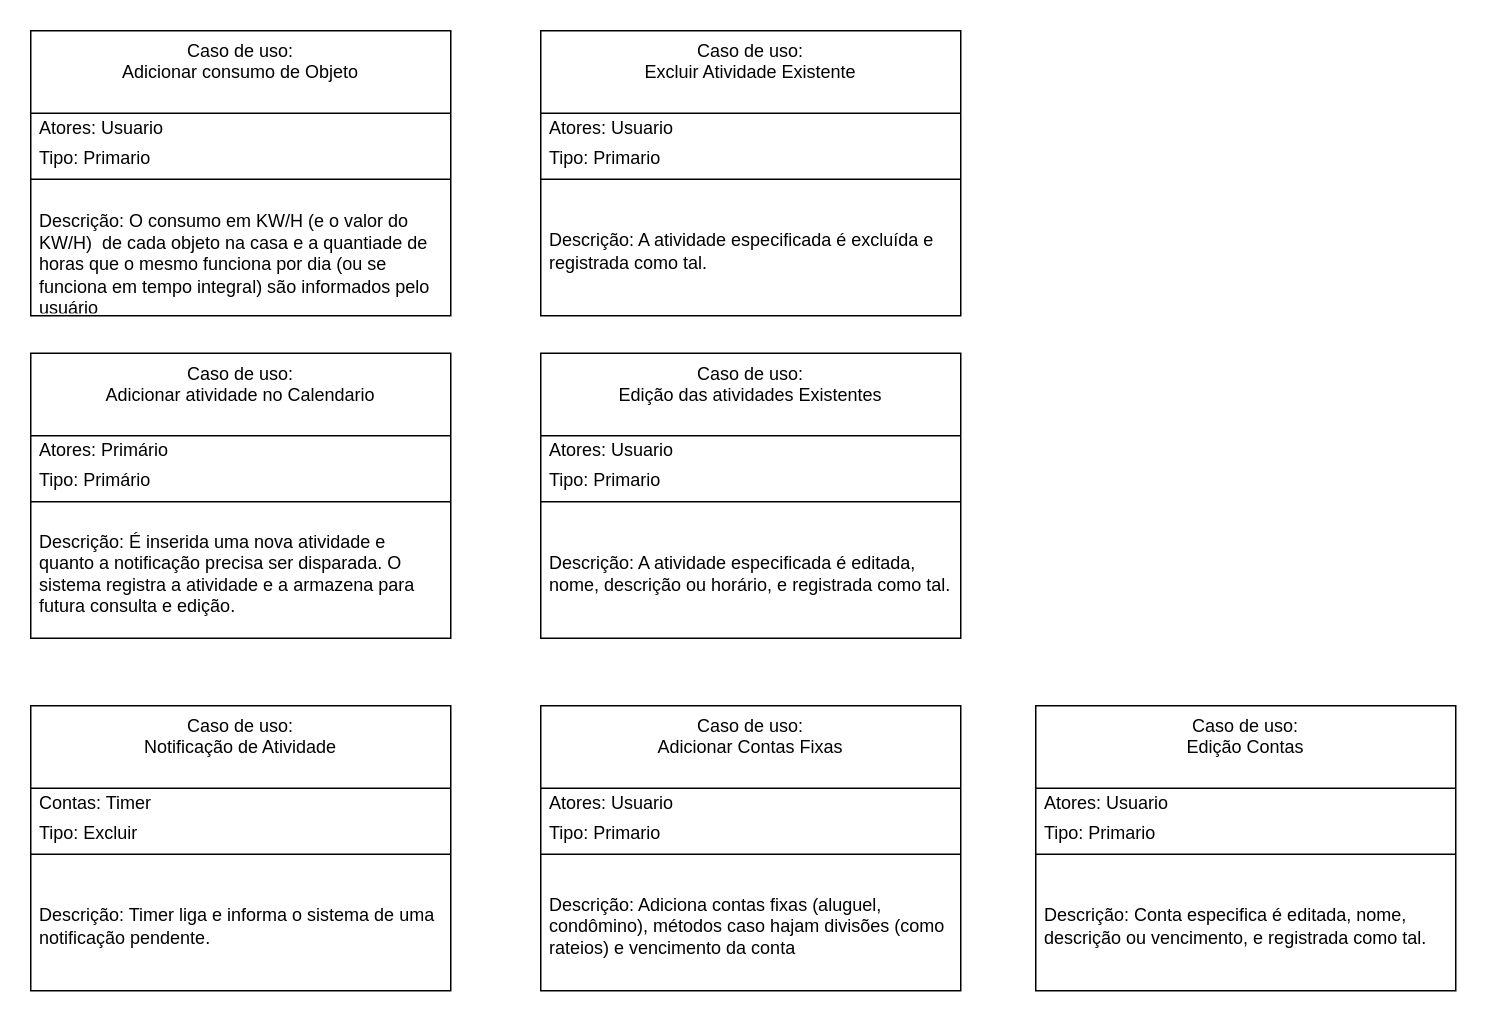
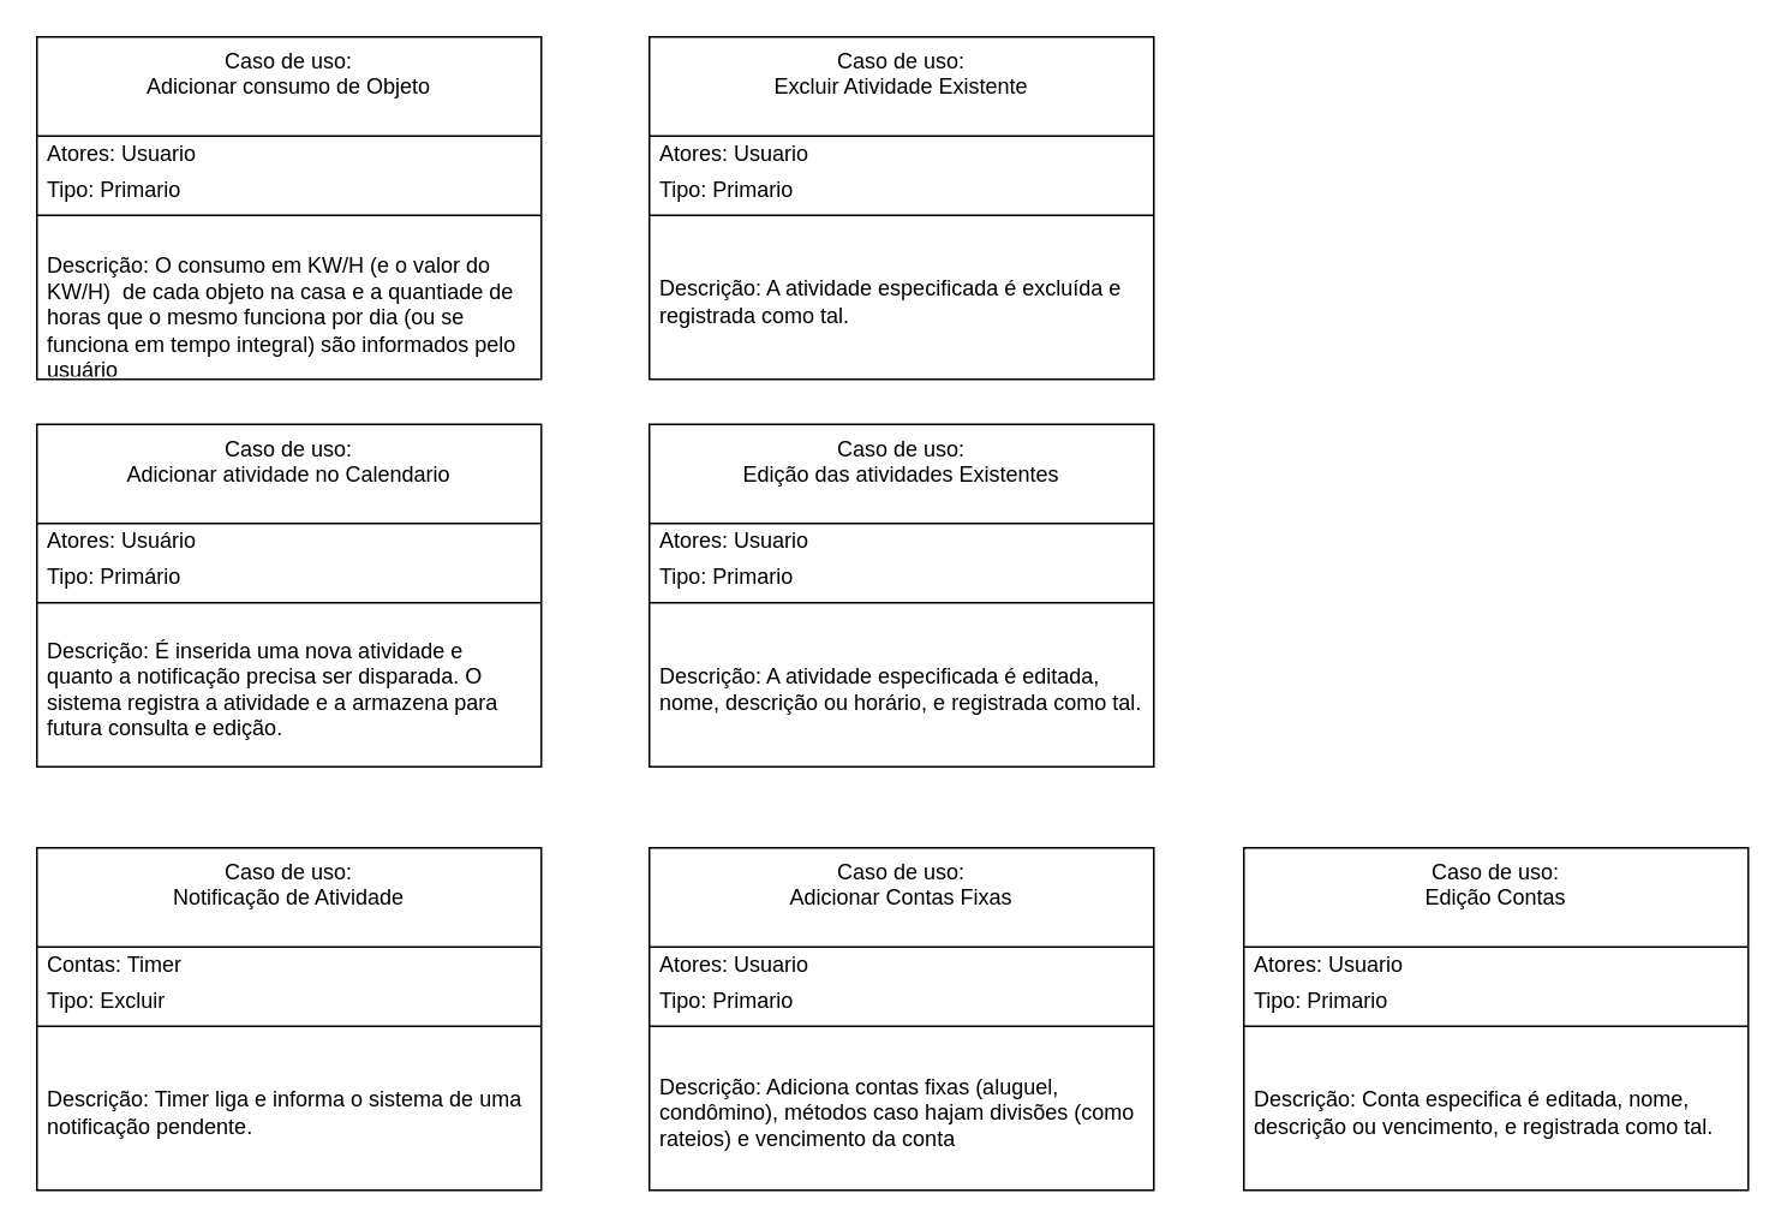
- <mxCell id="8" value="&lt;span style=&quot;&quot;&gt;Atores:&amp;nbsp;&lt;/span&gt;Primário" style="text;html=1;strokeColor=none;fillColor=none;align=left;verticalAlign=middle;spacingLeft=4;spacingRight=4;overflow=hidden;rotatable=0;points=[[0,0.5],[1,0.5]];portConstraint=eastwest;whiteSpace=wrap;" parent="7" vertex="1"><mxGeometry y="55" width="280" height="20" as="geometry" /></mxCell>
+ <mxCell id="8" value="&lt;span style=&quot;&quot;&gt;Atores:&amp;nbsp;&lt;/span&gt;Usuário" style="text;html=1;strokeColor=none;fillColor=none;align=left;verticalAlign=middle;spacingLeft=4;spacingRight=4;overflow=hidden;rotatable=0;points=[[0,0.5],[1,0.5]];portConstraint=eastwest;whiteSpace=wrap;" parent="7" vertex="1"><mxGeometry y="55" width="280" height="20" as="geometry" /></mxCell>
